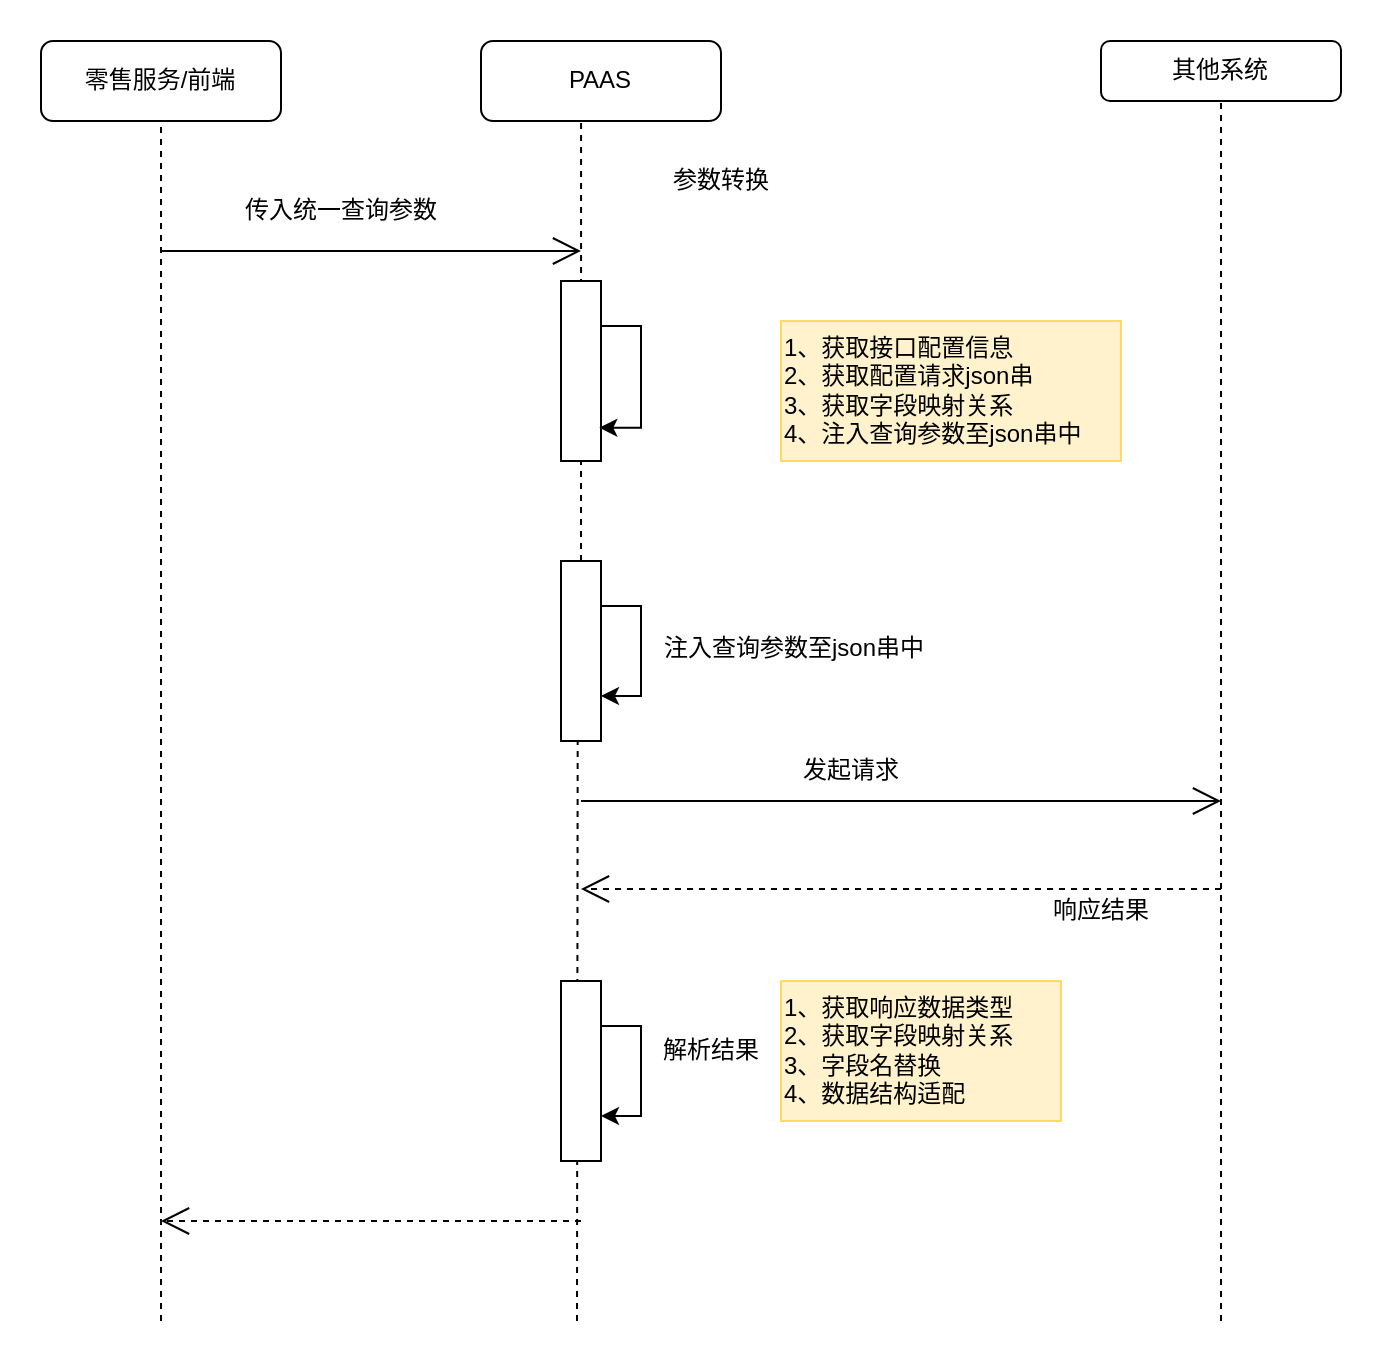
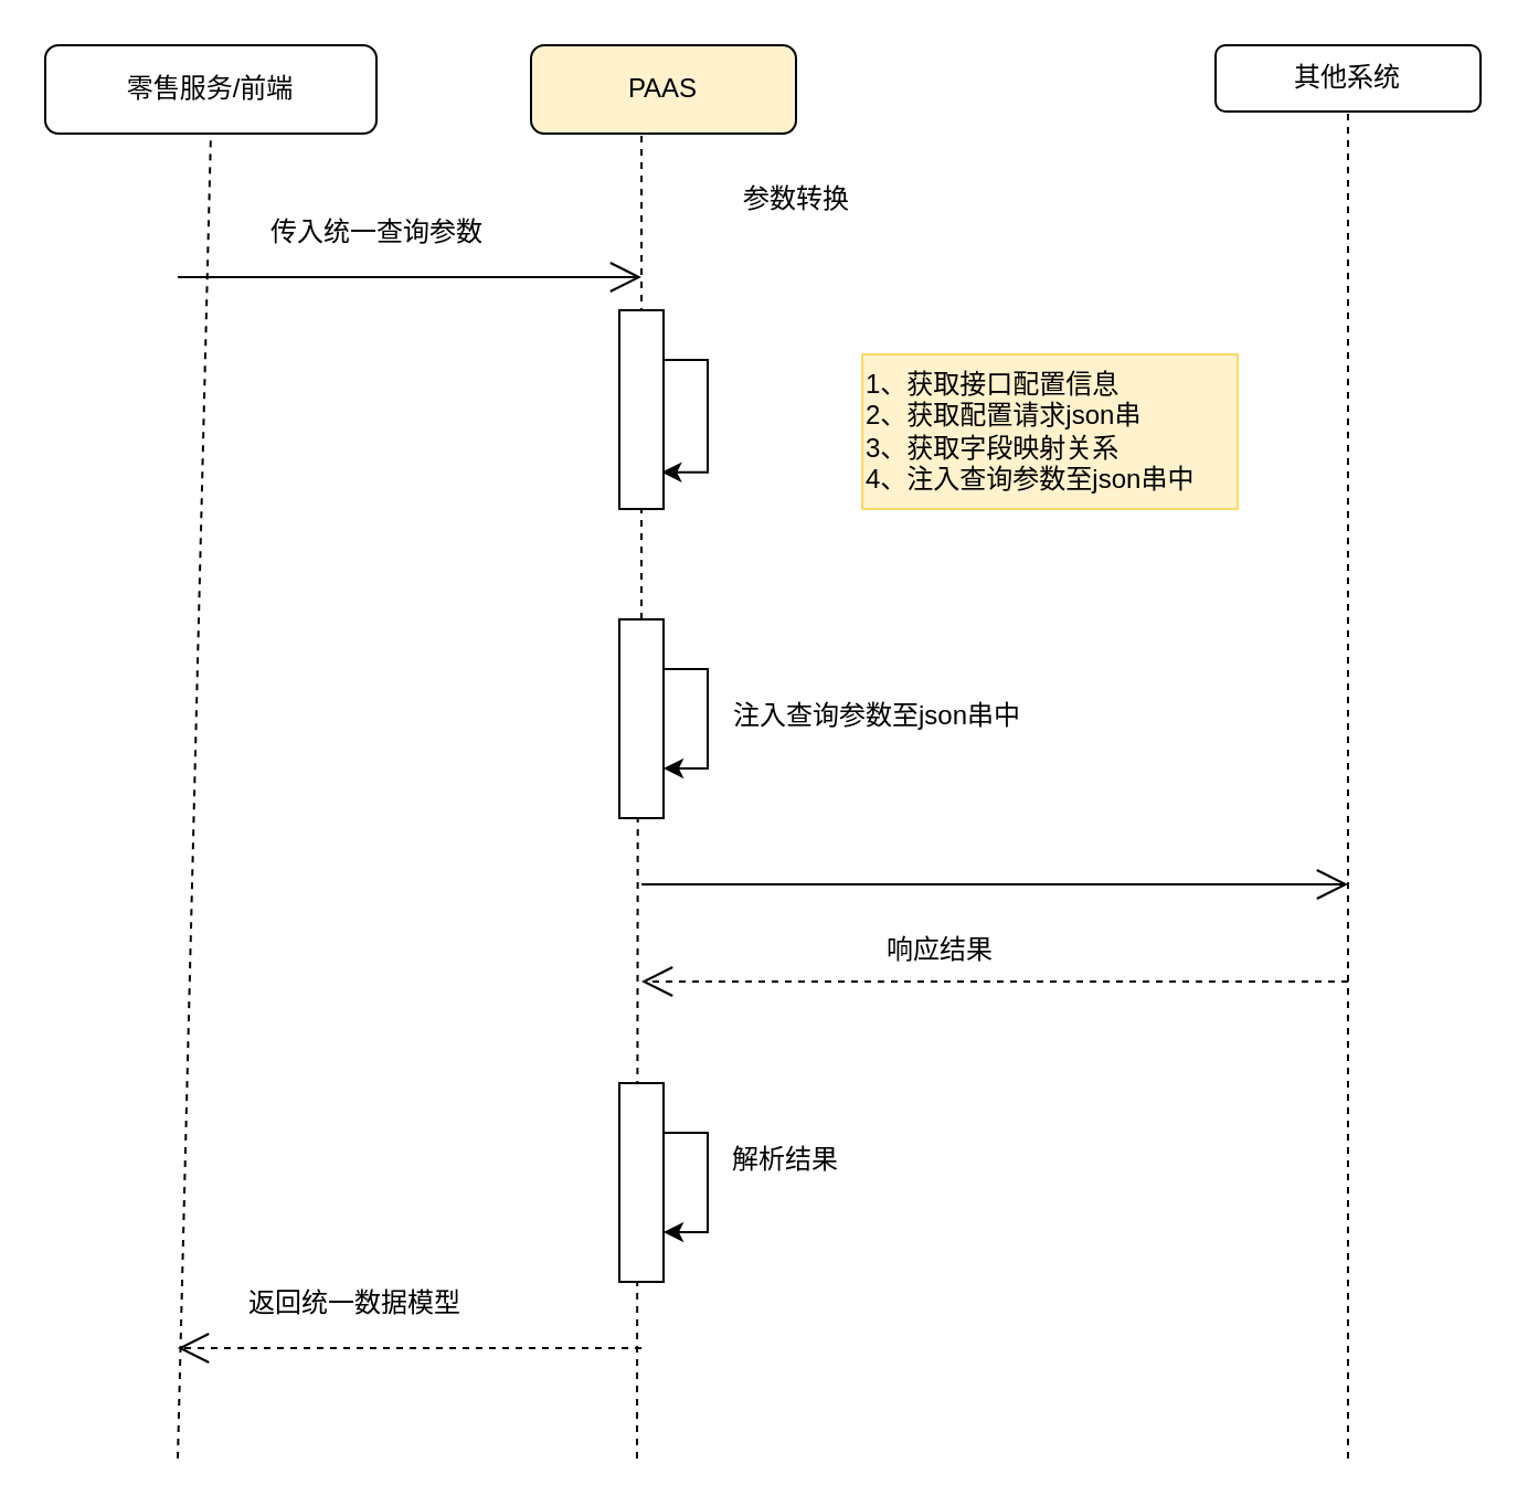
- <mxCell id="2" value="零售服务/前端" style="rounded=1;whiteSpace=wrap;html=1;" vertex="1" parent="1"><mxGeometry x="20" y="20" width="120" height="40" as="geometry" /></mxCell>
+ <mxCell id="2" value="零售服务/前端" style="rounded=1;whiteSpace=wrap;html=1;" vertex="1" parent="1"><mxGeometry x="20" y="20" width="150" height="40" as="geometry" /></mxCell>
- <mxCell id="3" value="PAAS" style="rounded=1;whiteSpace=wrap;html=1;" vertex="1" parent="1"><mxGeometry x="240" y="20" width="120" height="40" as="geometry" /></mxCell>
+ <mxCell id="3" value="PAAS" style="rounded=1;whiteSpace=wrap;html=1;fillColor=#fff2cc;" vertex="1" parent="1"><mxGeometry x="240" y="20" width="120" height="40" as="geometry" /></mxCell>
- <mxCell id="16" value="发起请求" style="text;html=1;align=center;verticalAlign=middle;resizable=0;points=[];autosize=1;strokeColor=none;fillColor=none;" vertex="1" parent="1"><mxGeometry x="390" y="370" width="70" height="30" as="geometry" /></mxCell>
- <mxCell id="18" value="响应结果" style="text;html=1;align=center;verticalAlign=middle;resizable=0;points=[];autosize=1;strokeColor=none;fillColor=none;" vertex="1" parent="1"><mxGeometry x="515" y="440" width="70" height="30" as="geometry" /></mxCell>
+ <mxCell id="18" value="响应结果" style="text;html=1;align=center;verticalAlign=middle;resizable=0;points=[];autosize=1;strokeColor=none;fillColor=none;" vertex="1" parent="1"><mxGeometry x="390" y="415" width="70" height="30" as="geometry" /></mxCell>
- <mxCell id="25" value="1、获取响应数据类型&lt;br&gt;2、获取字段映射关系&lt;br&gt;3、字段名替换&lt;br&gt;4、数据结构适配" style="text;html=1;align=left;verticalAlign=middle;resizable=0;points=[];autosize=1;strokeColor=#FFD966;fillColor=#fff2cc;" vertex="1" parent="1"><mxGeometry x="390" y="490" width="140" height="70" as="geometry" /></mxCell>
+ <mxCell id="27" value="返回统一数据模型" style="text;html=1;align=center;verticalAlign=middle;resizable=0;points=[];autosize=1;strokeColor=none;fillColor=none;fontSize=12;fontFamily=Helvetica;fontColor=default;" vertex="1" parent="1"><mxGeometry x="100" y="575" width="120" height="30" as="geometry" /></mxCell>
